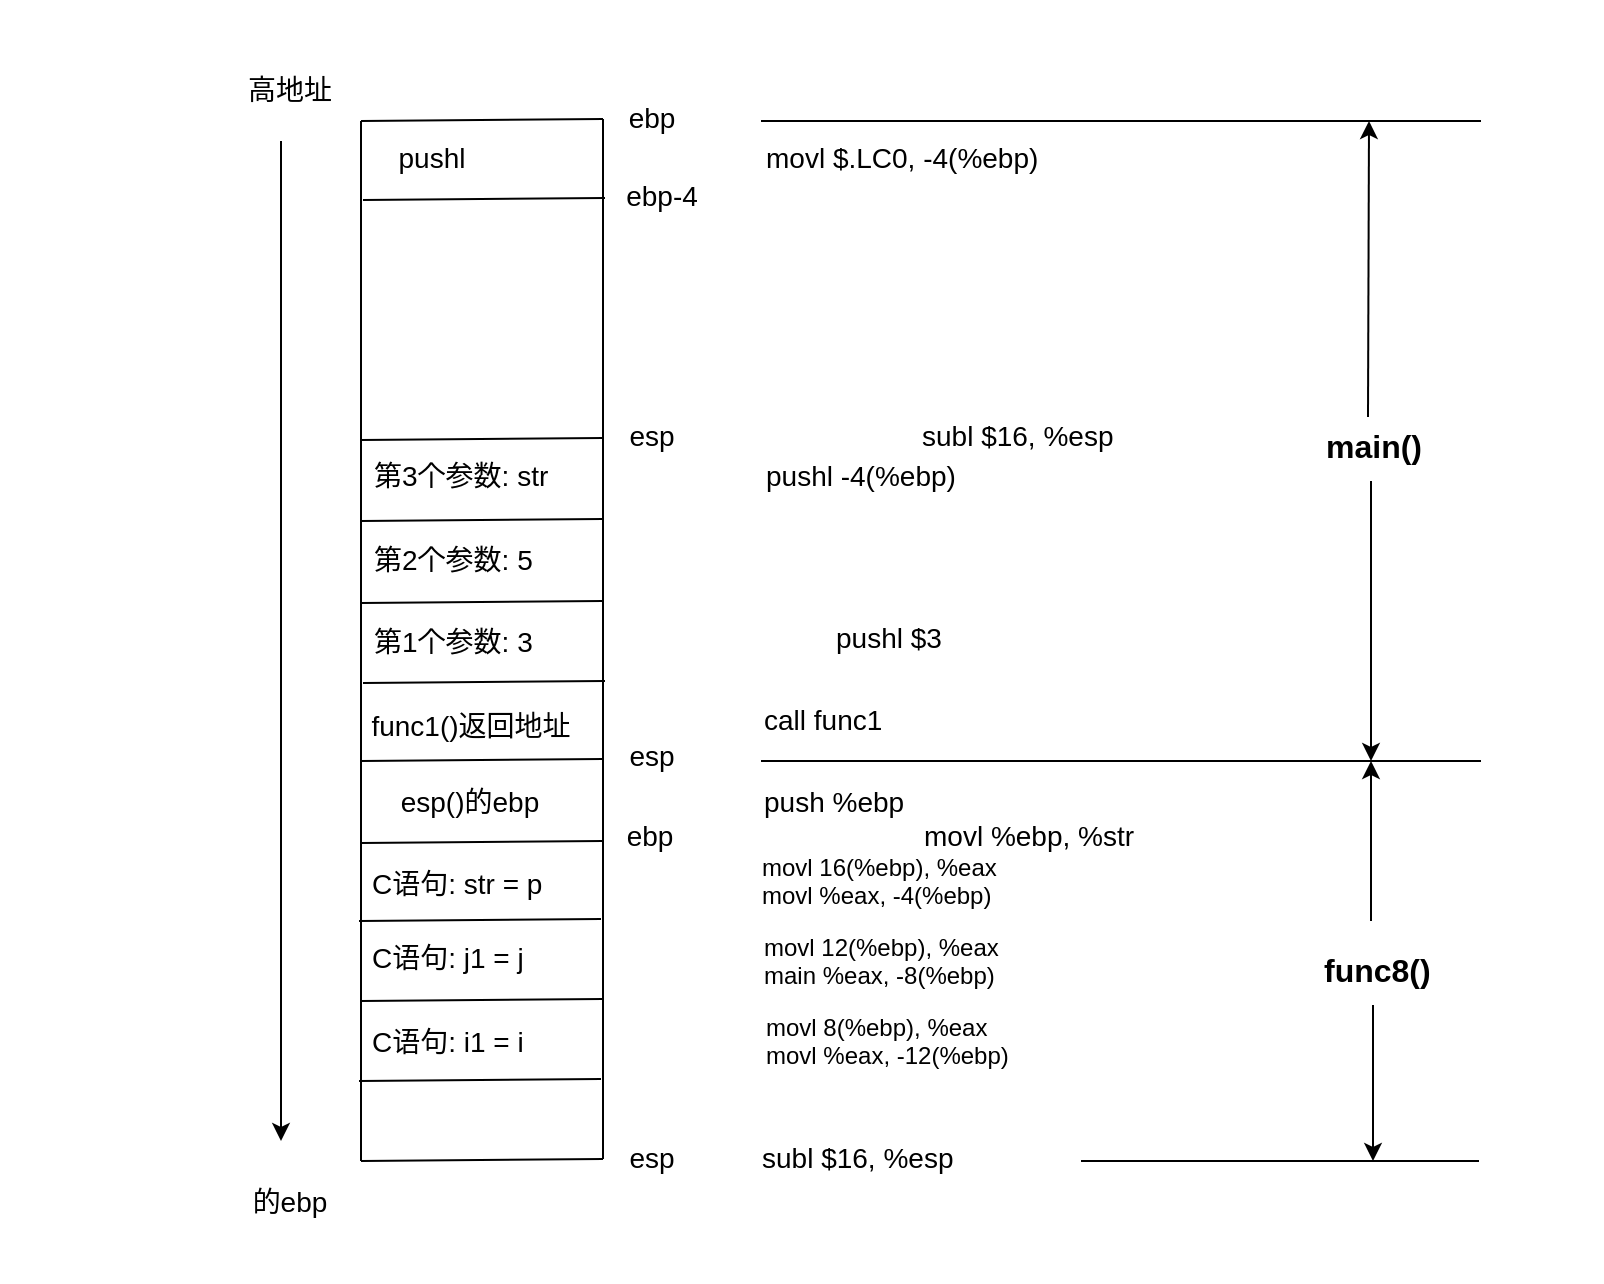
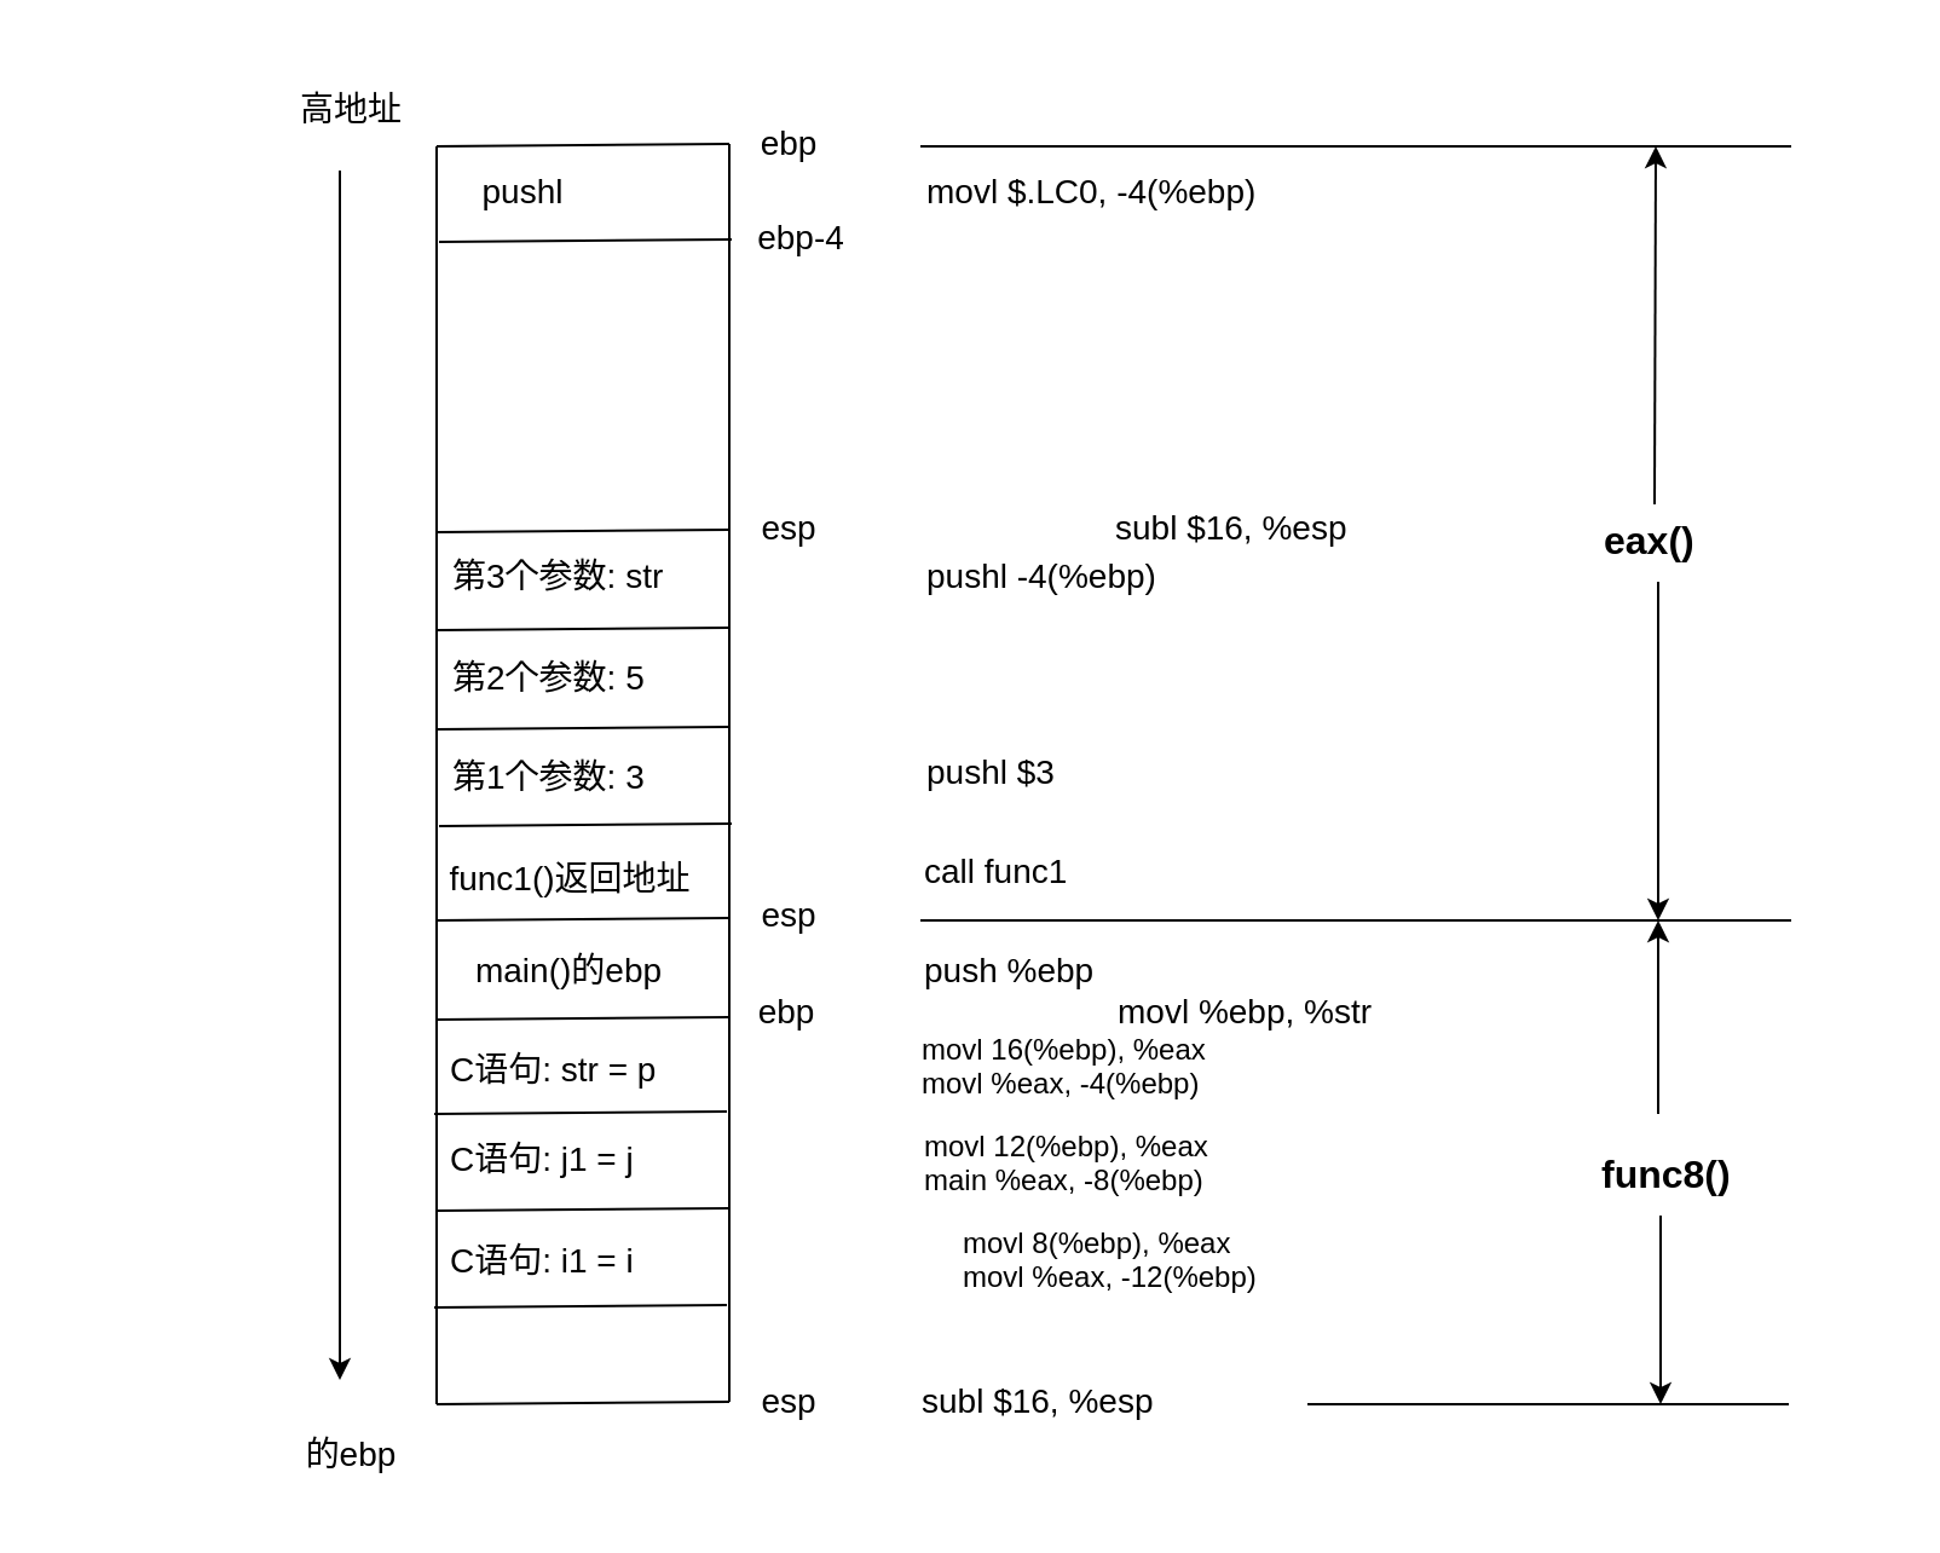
- <mxCell id="53" value="main()" style="text;strokeColor=none;fillColor=none;align=left;verticalAlign=middle;whiteSpace=wrap;rounded=0;labelBackgroundColor=none;fontSize=16;fontColor=default;html=1;fontStyle=1;" vertex="1" parent="1"><mxGeometry x="661" y="208" width="90" height="30" as="geometry" /></mxCell>
+ <mxCell id="53" value="eax()" style="text;strokeColor=none;fillColor=none;align=left;verticalAlign=middle;whiteSpace=wrap;rounded=0;labelBackgroundColor=none;fontSize=16;fontColor=default;html=1;fontStyle=1;" vertex="1" parent="1"><mxGeometry x="661" y="208" width="90" height="30" as="geometry" /></mxCell>
- <mxCell id="14" value="pushl $3" style="text;strokeColor=none;fillColor=none;align=left;verticalAlign=middle;whiteSpace=wrap;rounded=0;fontSize=14;html=1;" vertex="1" parent="1"><mxGeometry x="416" y="304" width="150" height="30" as="geometry" /></mxCell>
+ <mxCell id="14" value="pushl $3" style="text;strokeColor=none;fillColor=none;align=left;verticalAlign=middle;whiteSpace=wrap;rounded=0;fontSize=14;html=1;" vertex="1" parent="1"><mxGeometry x="381" y="304" width="150" height="30" as="geometry" /></mxCell>
- <mxCell id="24" value="&lt;span style=&quot;font-size: 14px&quot;&gt;esp()的ebp&lt;/span&gt;" style="text;html=1;strokeColor=none;fillColor=none;align=center;verticalAlign=middle;whiteSpace=wrap;rounded=0;" vertex="1" parent="1"><mxGeometry x="180" y="386" width="110" height="30" as="geometry" /></mxCell>
+ <mxCell id="24" value="&lt;span style=&quot;font-size: 14px&quot;&gt;main()的ebp&lt;/span&gt;" style="text;html=1;strokeColor=none;fillColor=none;align=center;verticalAlign=middle;whiteSpace=wrap;rounded=0;" vertex="1" parent="1"><mxGeometry x="180" y="386" width="110" height="30" as="geometry" /></mxCell>
- <mxCell id="38" value="&lt;p style=&quot;line-height: 1.1&quot;&gt;movl 8(%ebp), %eax&lt;br&gt;movl %eax, -12(%ebp)&lt;/p&gt;" style="text;strokeColor=none;fillColor=none;align=left;verticalAlign=middle;rounded=0;fontSize=12;spacing=2;html=1;whiteSpace=wrap;" vertex="1" parent="1"><mxGeometry x="381" y="506" width="160" height="30" as="geometry" /></mxCell>
+ <mxCell id="38" value="&lt;p style=&quot;line-height: 1.1&quot;&gt;movl 8(%ebp), %eax&lt;br&gt;movl %eax, -12(%ebp)&lt;/p&gt;" style="text;strokeColor=none;fillColor=none;align=left;verticalAlign=middle;rounded=0;fontSize=12;spacing=2;html=1;whiteSpace=wrap;" vertex="1" parent="1"><mxGeometry x="396" y="506" width="160" height="30" as="geometry" /></mxCell>
